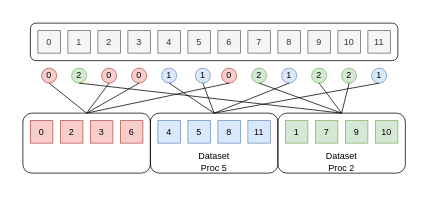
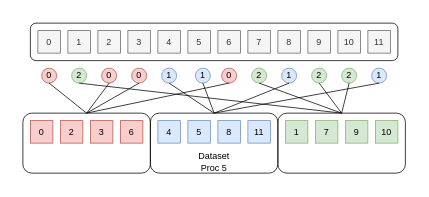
- <mxCell id="44" value="Dataset Proc 2" style="text;html=1;strokeColor=none;fillColor=none;align=center;verticalAlign=middle;whiteSpace=wrap;rounded=0;" parent="1" vertex="1"><mxGeometry x="425" y="200" width="60" height="30" as="geometry" /></mxCell>
